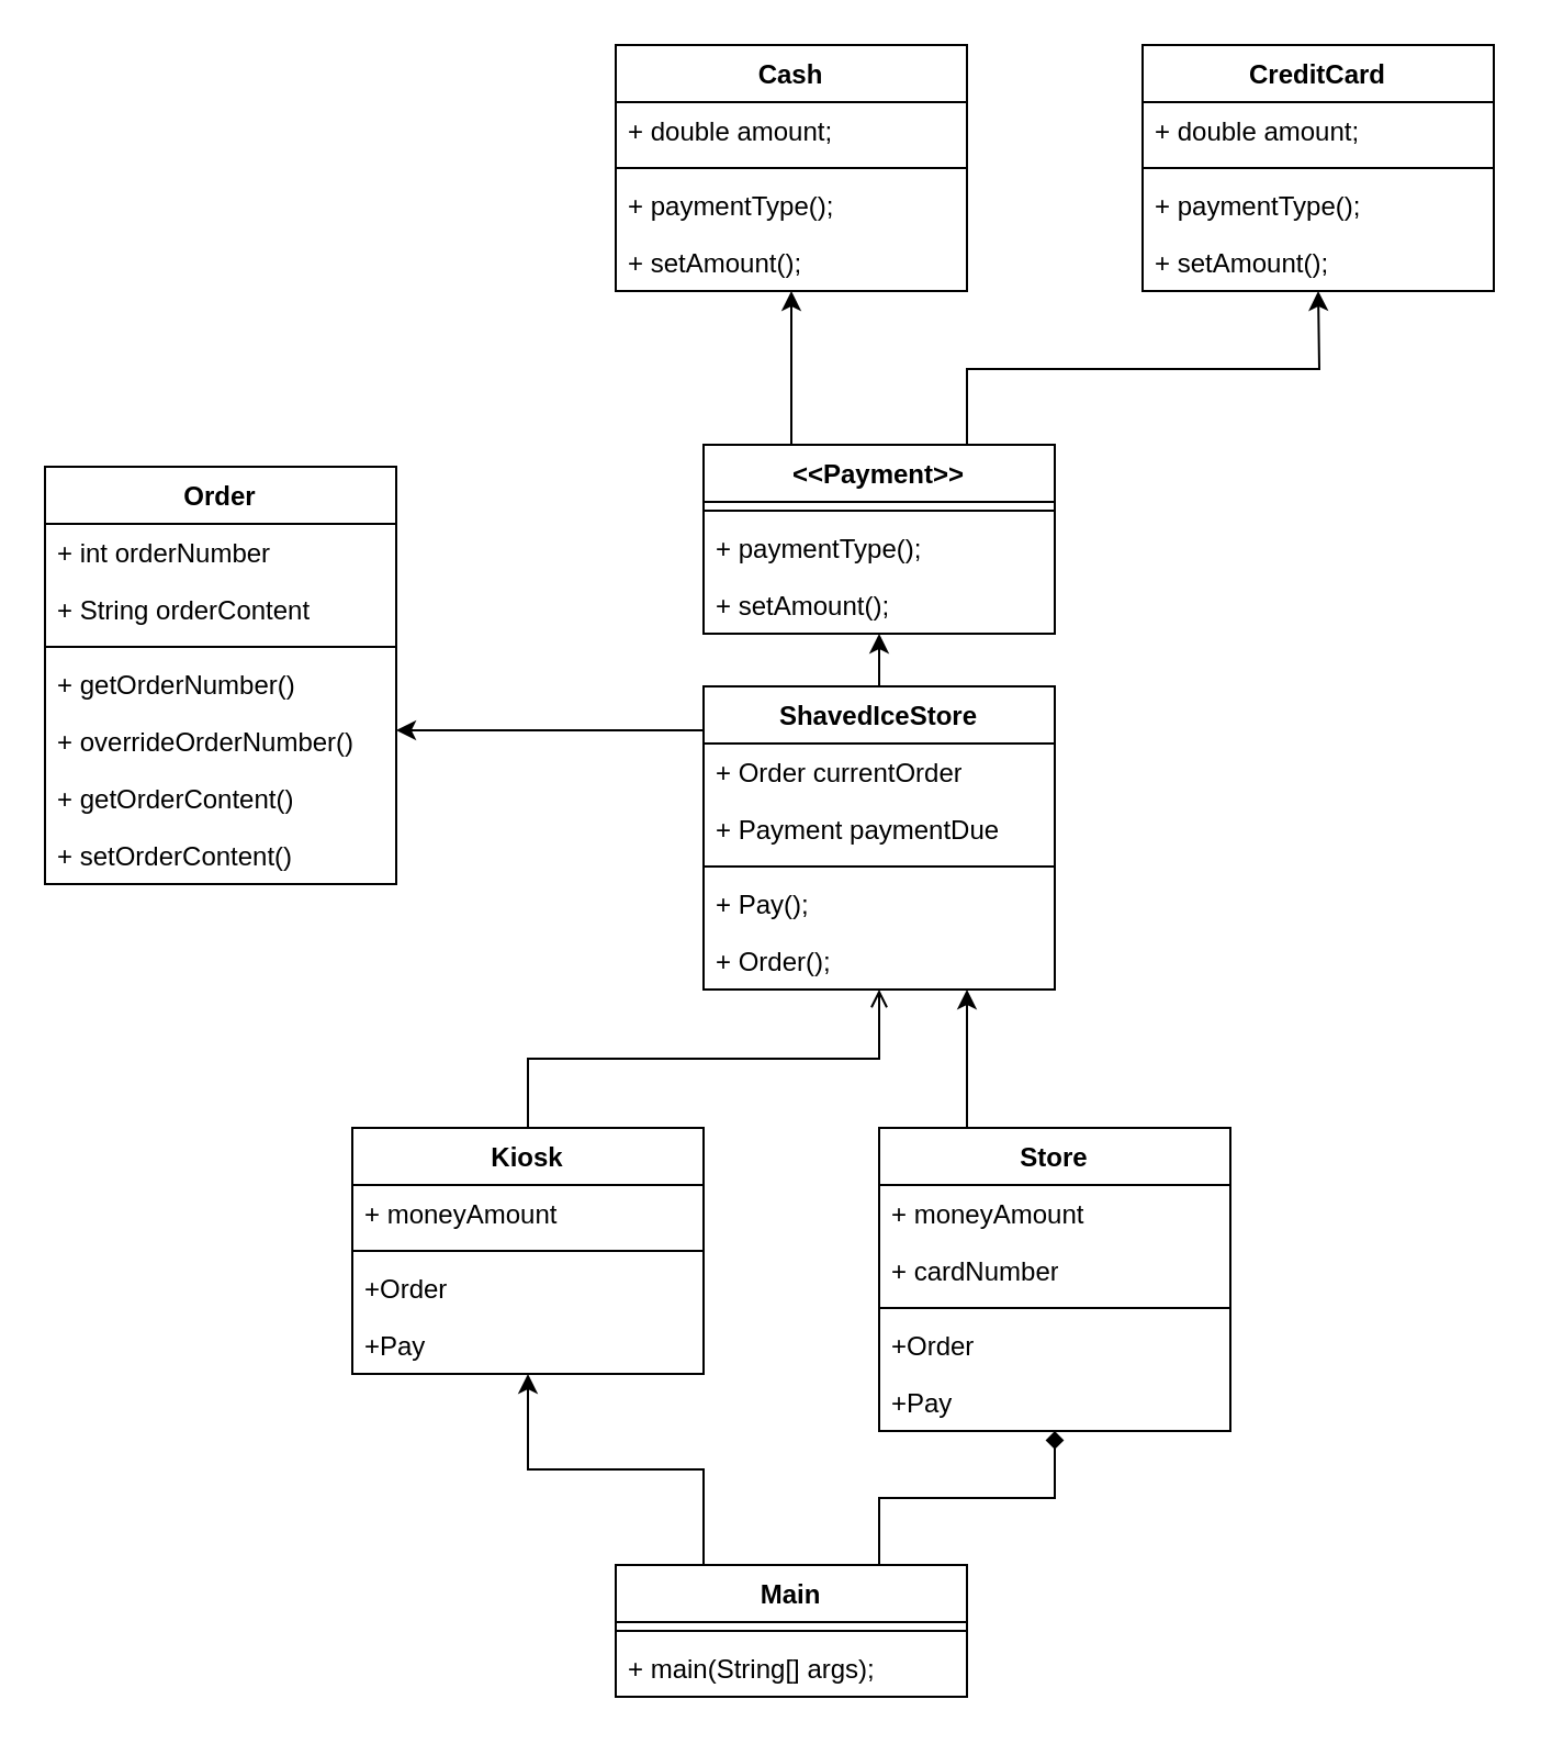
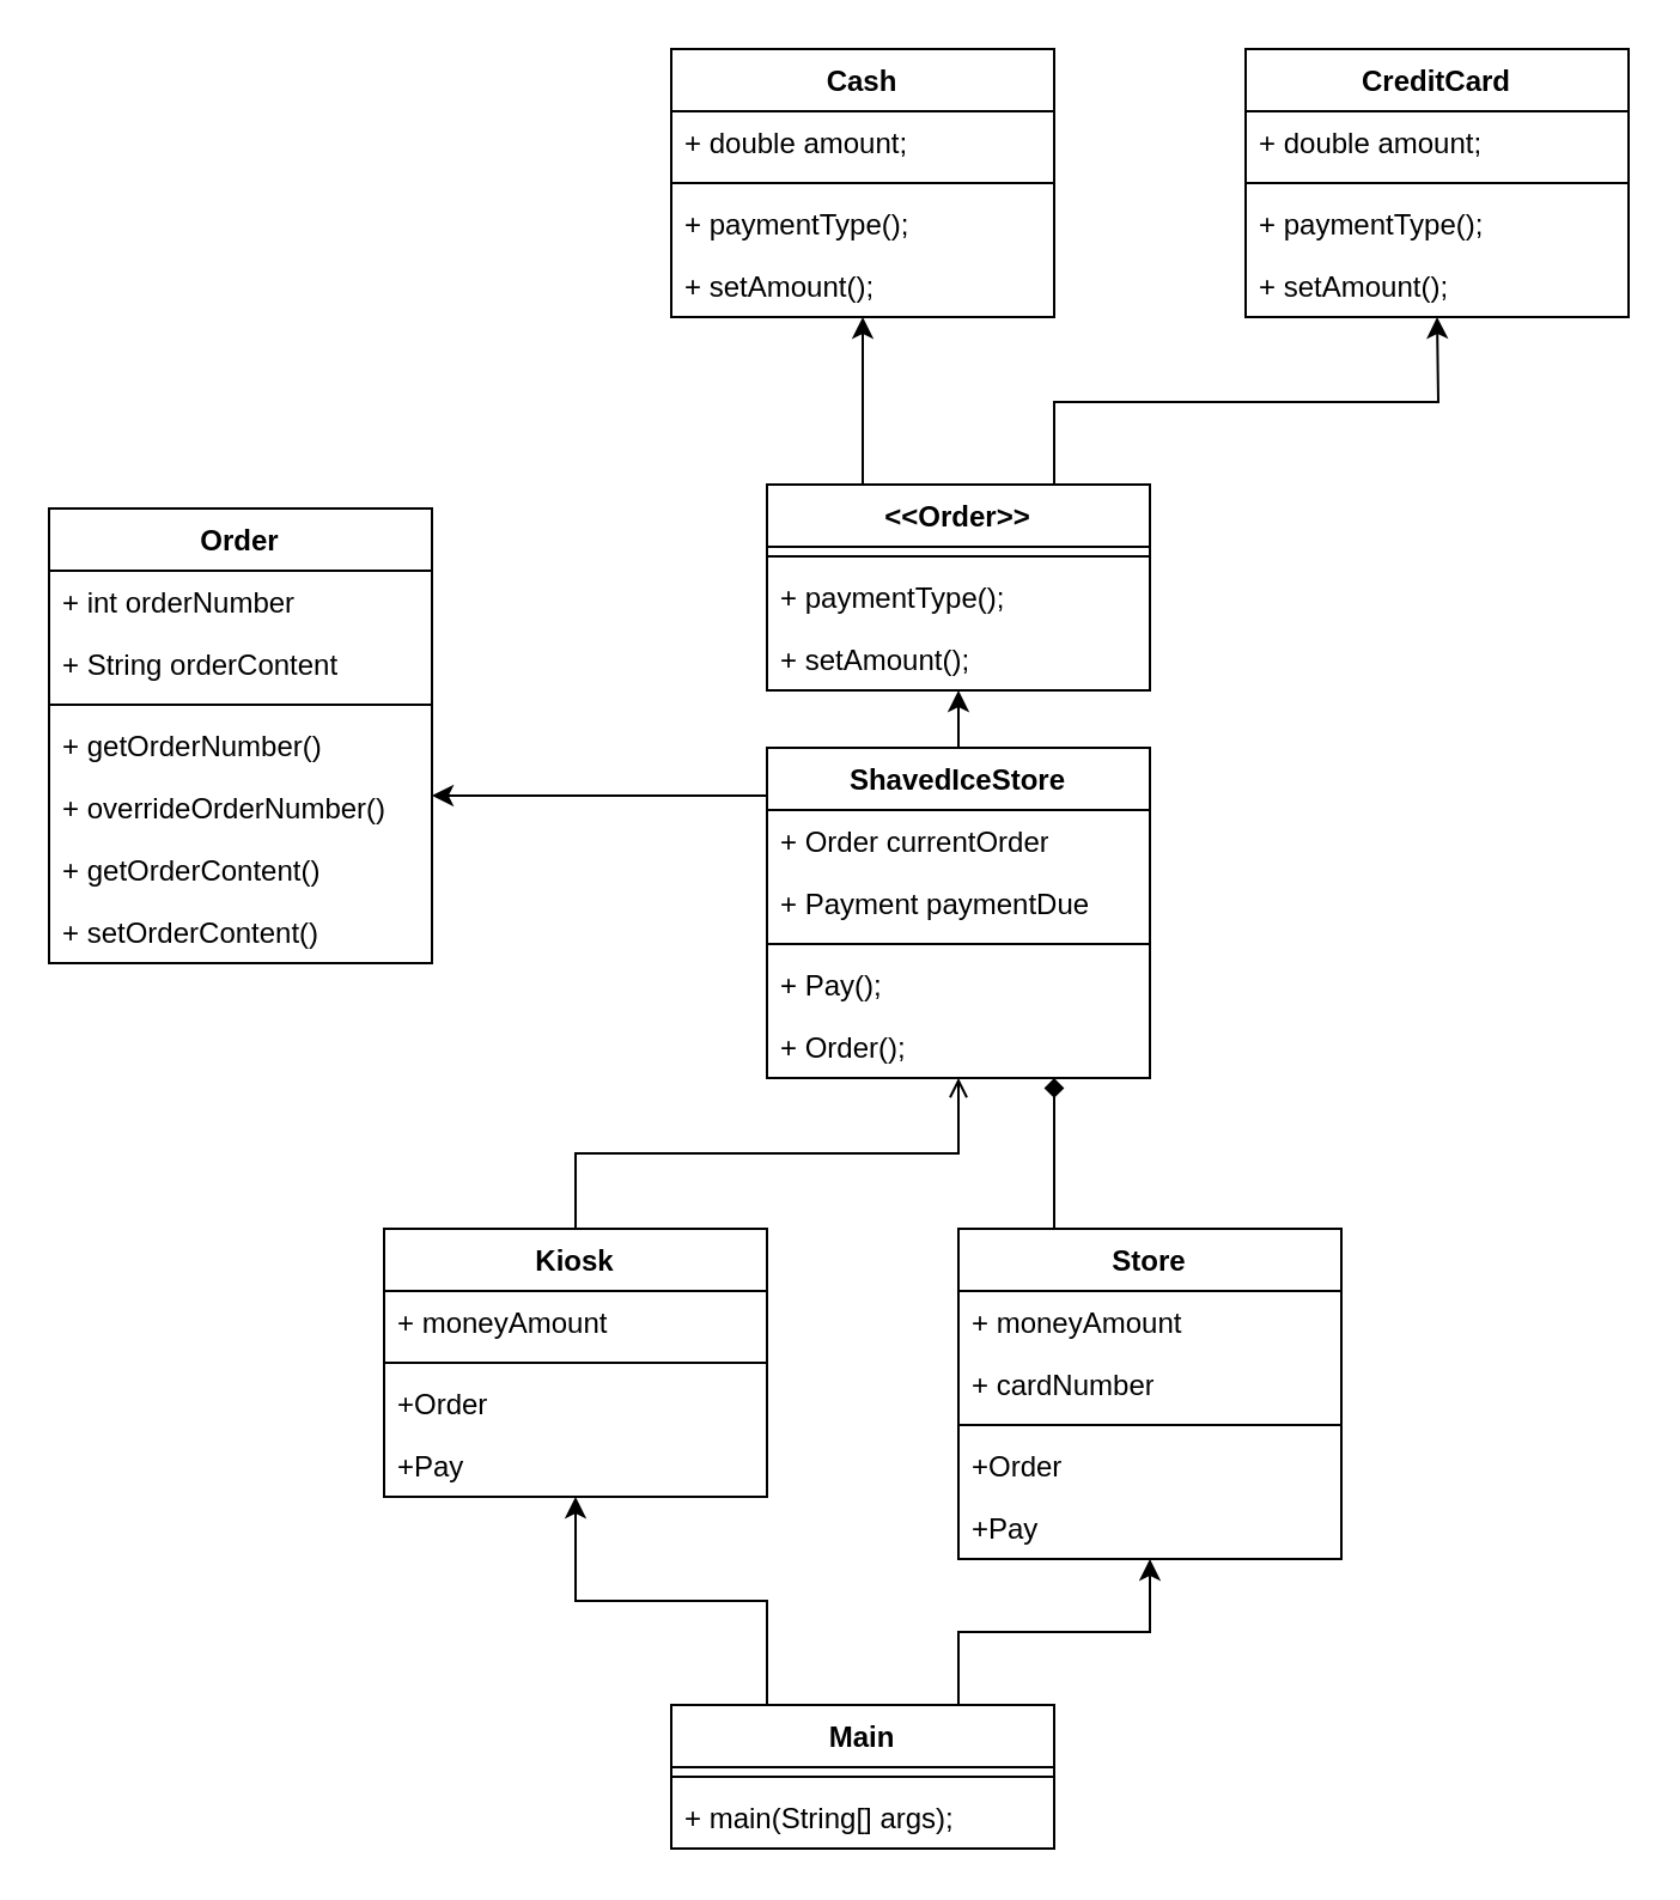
- <mxCell id="4" value="&amp;lt;&amp;lt;Payment&amp;gt;&amp;gt;" style="swimlane;fontStyle=1;align=center;verticalAlign=top;childLayout=stackLayout;horizontal=1;startSize=26;horizontalStack=0;resizeParent=1;resizeParentMax=0;resizeLast=0;collapsible=1;marginBottom=0;whiteSpace=wrap;html=1;" vertex="1" parent="1"><mxGeometry x="320" y="202" width="160" height="86" as="geometry" /></mxCell>
+ <mxCell id="4" value="&amp;lt;&amp;lt;Order&amp;gt;&amp;gt;" style="swimlane;fontStyle=1;align=center;verticalAlign=top;childLayout=stackLayout;horizontal=1;startSize=26;horizontalStack=0;resizeParent=1;resizeParentMax=0;resizeLast=0;collapsible=1;marginBottom=0;whiteSpace=wrap;html=1;" vertex="1" parent="1"><mxGeometry x="320" y="202" width="160" height="86" as="geometry" /></mxCell>
- <mxCell id="22" style="edgeStyle=orthogonalEdgeStyle;rounded=0;orthogonalLoop=1;jettySize=auto;html=1;exitX=0.25;exitY=0;exitDx=0;exitDy=0;entryX=0.75;entryY=1;entryDx=0;entryDy=0;" edge="1" parent="1" source="23" target="31"><mxGeometry relative="1" as="geometry" /></mxCell>
+ <mxCell id="22" style="edgeStyle=orthogonalEdgeStyle;rounded=0;orthogonalLoop=1;jettySize=auto;html=1;exitX=0.25;exitY=0;exitDx=0;exitDy=0;entryX=0.75;entryY=1;entryDx=0;entryDy=0;endArrow=diamond;" edge="1" parent="1" source="23" target="31"><mxGeometry relative="1" as="geometry" /></mxCell>
- <mxCell id="37" style="edgeStyle=orthogonalEdgeStyle;rounded=0;orthogonalLoop=1;jettySize=auto;html=1;exitX=0.75;exitY=0;exitDx=0;exitDy=0;entryX=0.5;entryY=1;entryDx=0;entryDy=0;endArrow=diamond;" edge="1" parent="1" source="39" target="23"><mxGeometry relative="1" as="geometry" /></mxCell>
+ <mxCell id="37" style="edgeStyle=orthogonalEdgeStyle;rounded=0;orthogonalLoop=1;jettySize=auto;html=1;exitX=0.75;exitY=0;exitDx=0;exitDy=0;entryX=0.5;entryY=1;entryDx=0;entryDy=0;" edge="1" parent="1" source="39" target="23"><mxGeometry relative="1" as="geometry" /></mxCell>
